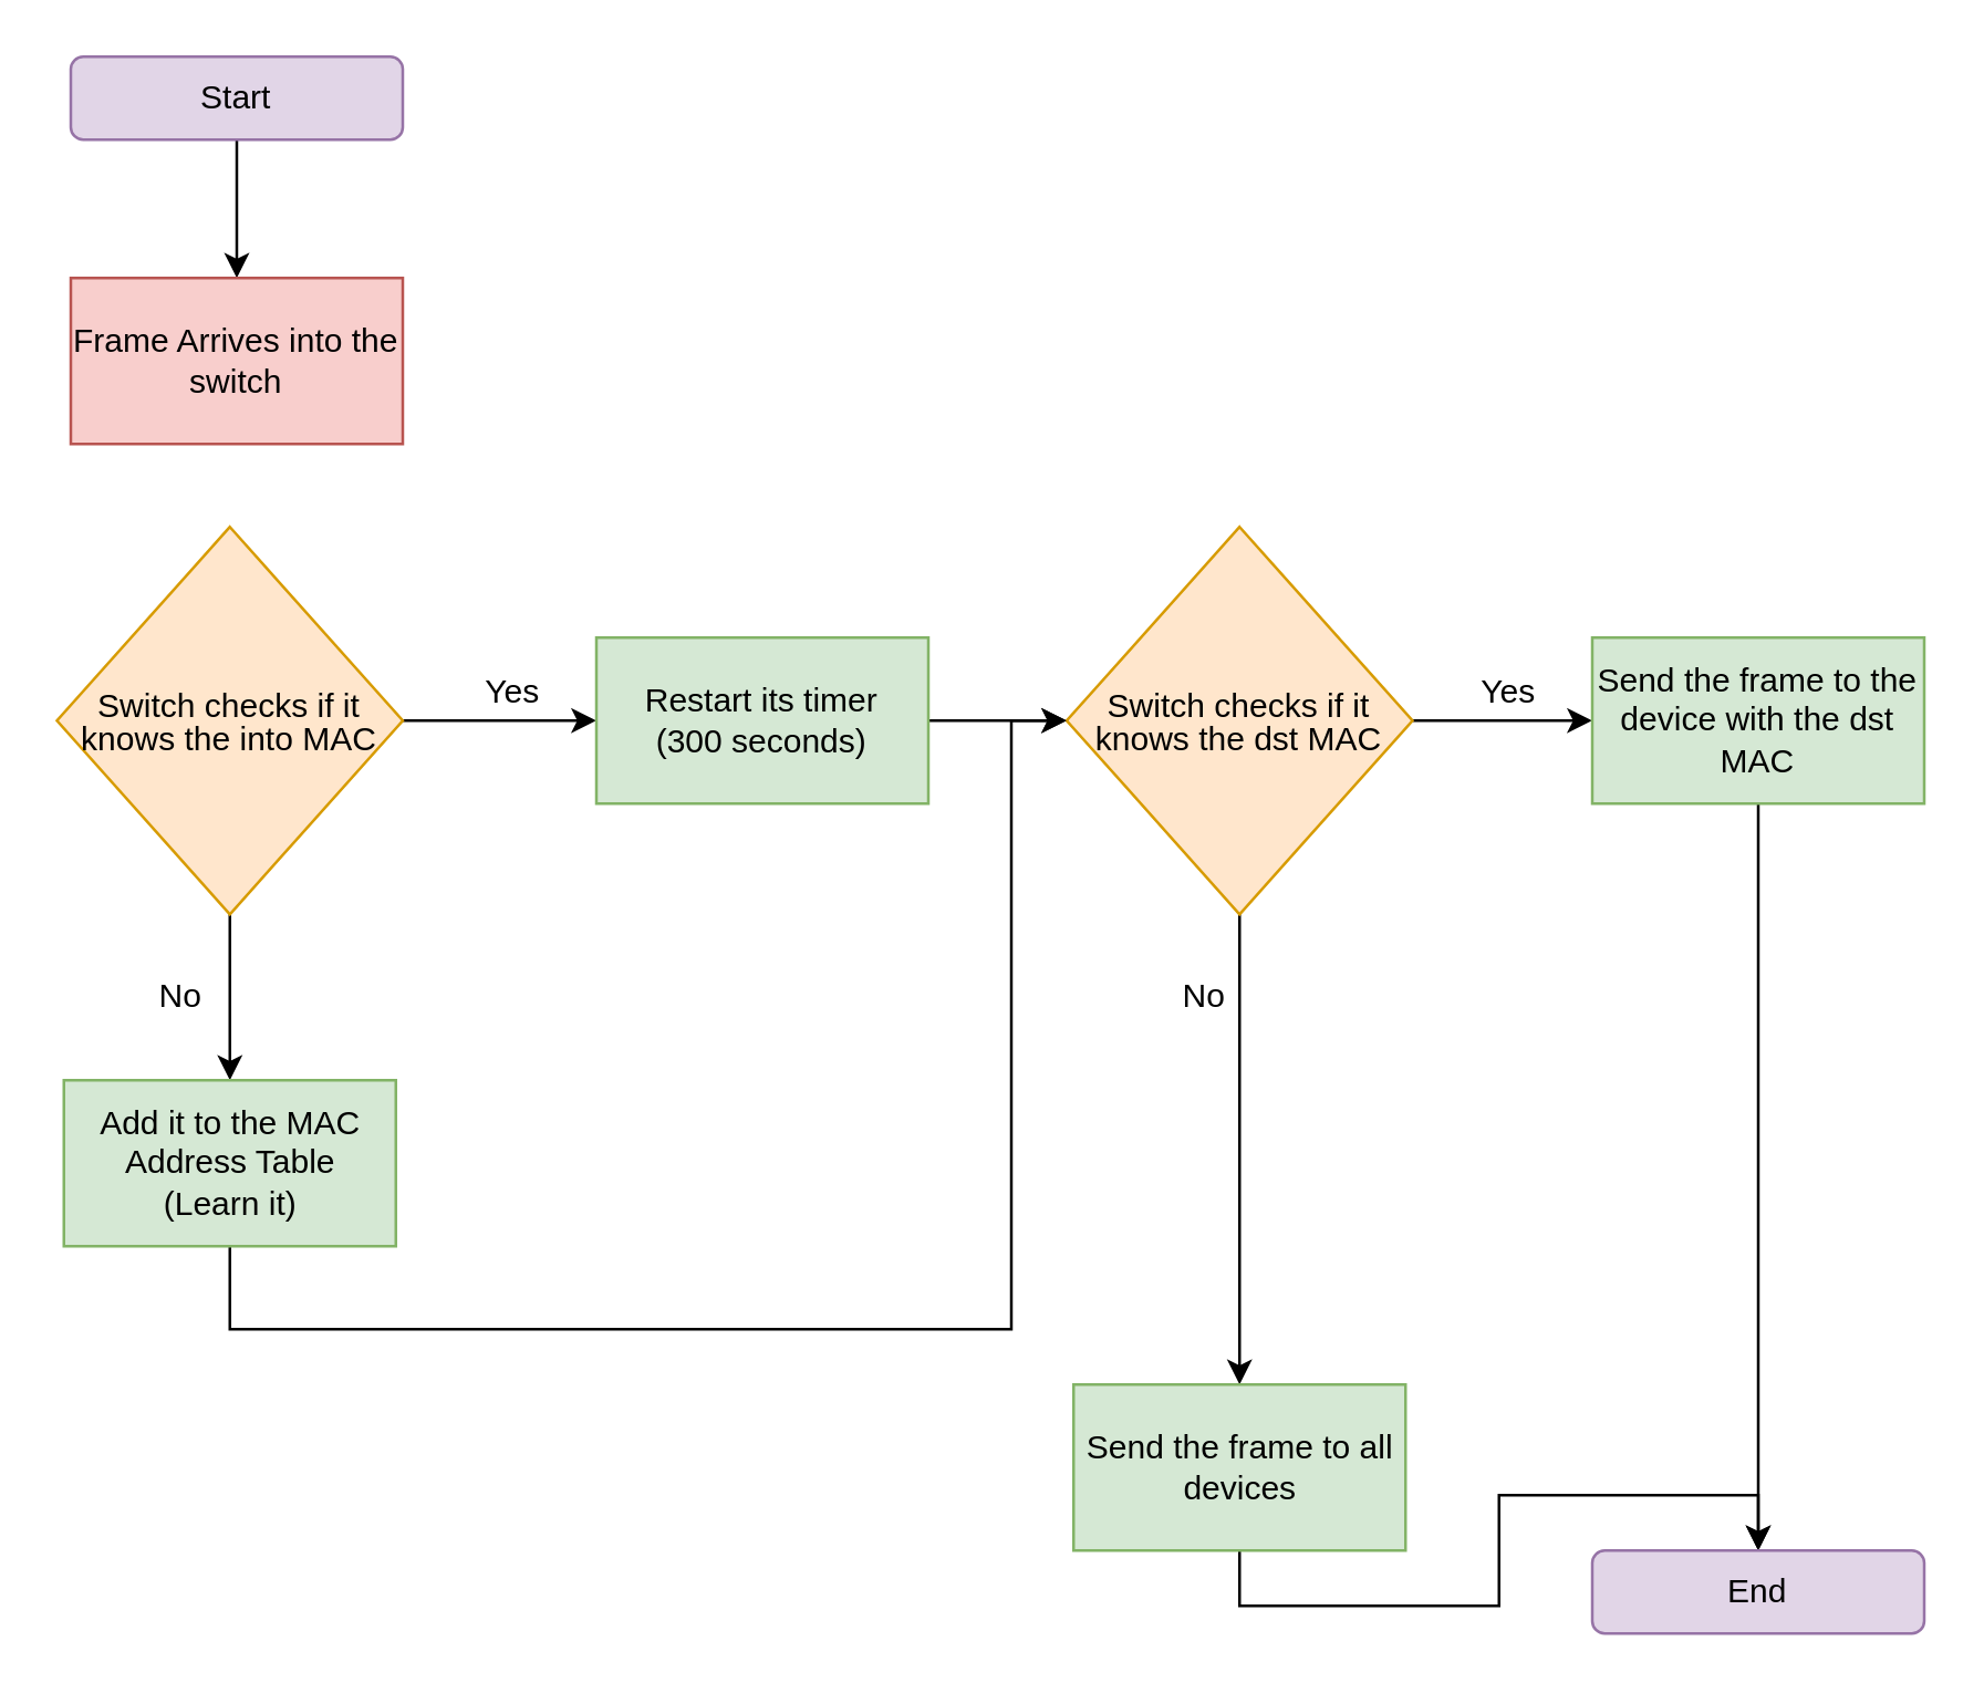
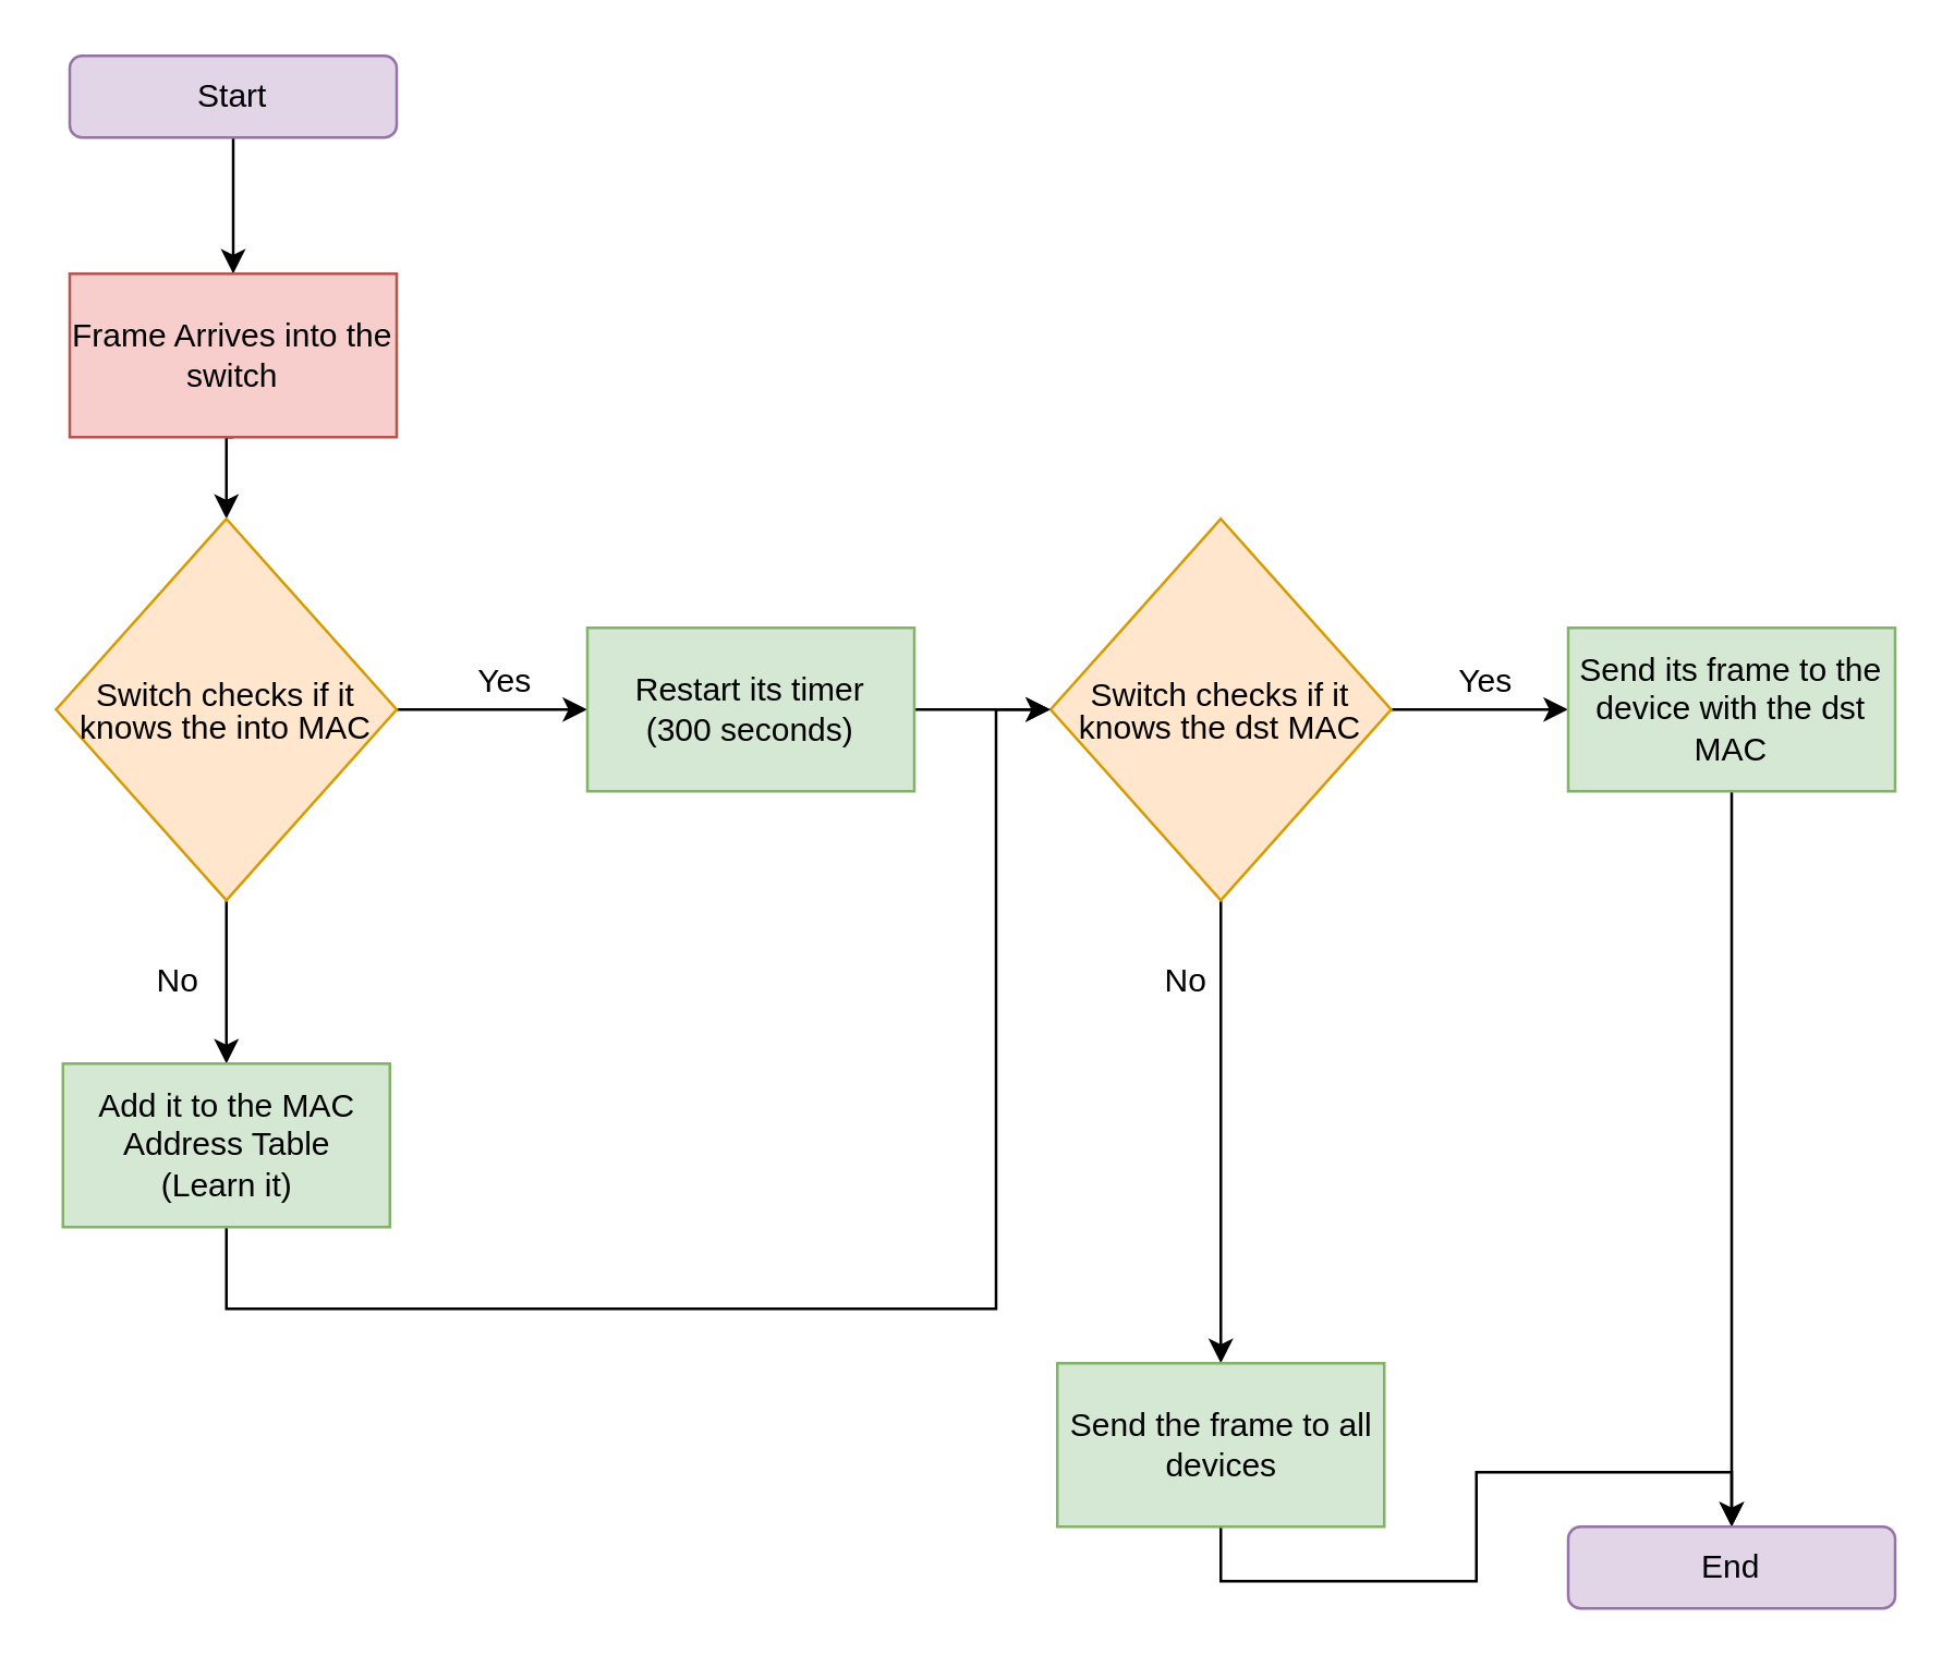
+ <mxCell id="4" style="edgeStyle=orthogonalEdgeStyle;rounded=0;orthogonalLoop=1;jettySize=auto;html=1;exitX=0.5;exitY=1;exitDx=0;exitDy=0;entryX=0.5;entryY=0;entryDx=0;entryDy=0;" edge="1" parent="1" source="5" target="8"><mxGeometry relative="1" as="geometry" /></mxCell>
- <mxCell id="16" value="Send the frame to the device with the dst MAC" style="rounded=0;whiteSpace=wrap;html=1;strokeColor=#82b366;fillColor=#d5e8d4;" vertex="1" parent="1"><mxGeometry x="575" y="230" width="120" height="60" as="geometry" /></mxCell>
+ <mxCell id="16" value="Send its frame to the device with the dst MAC" style="rounded=0;whiteSpace=wrap;html=1;strokeColor=#82b366;fillColor=#d5e8d4;" vertex="1" parent="1"><mxGeometry x="575" y="230" width="120" height="60" as="geometry" /></mxCell>
